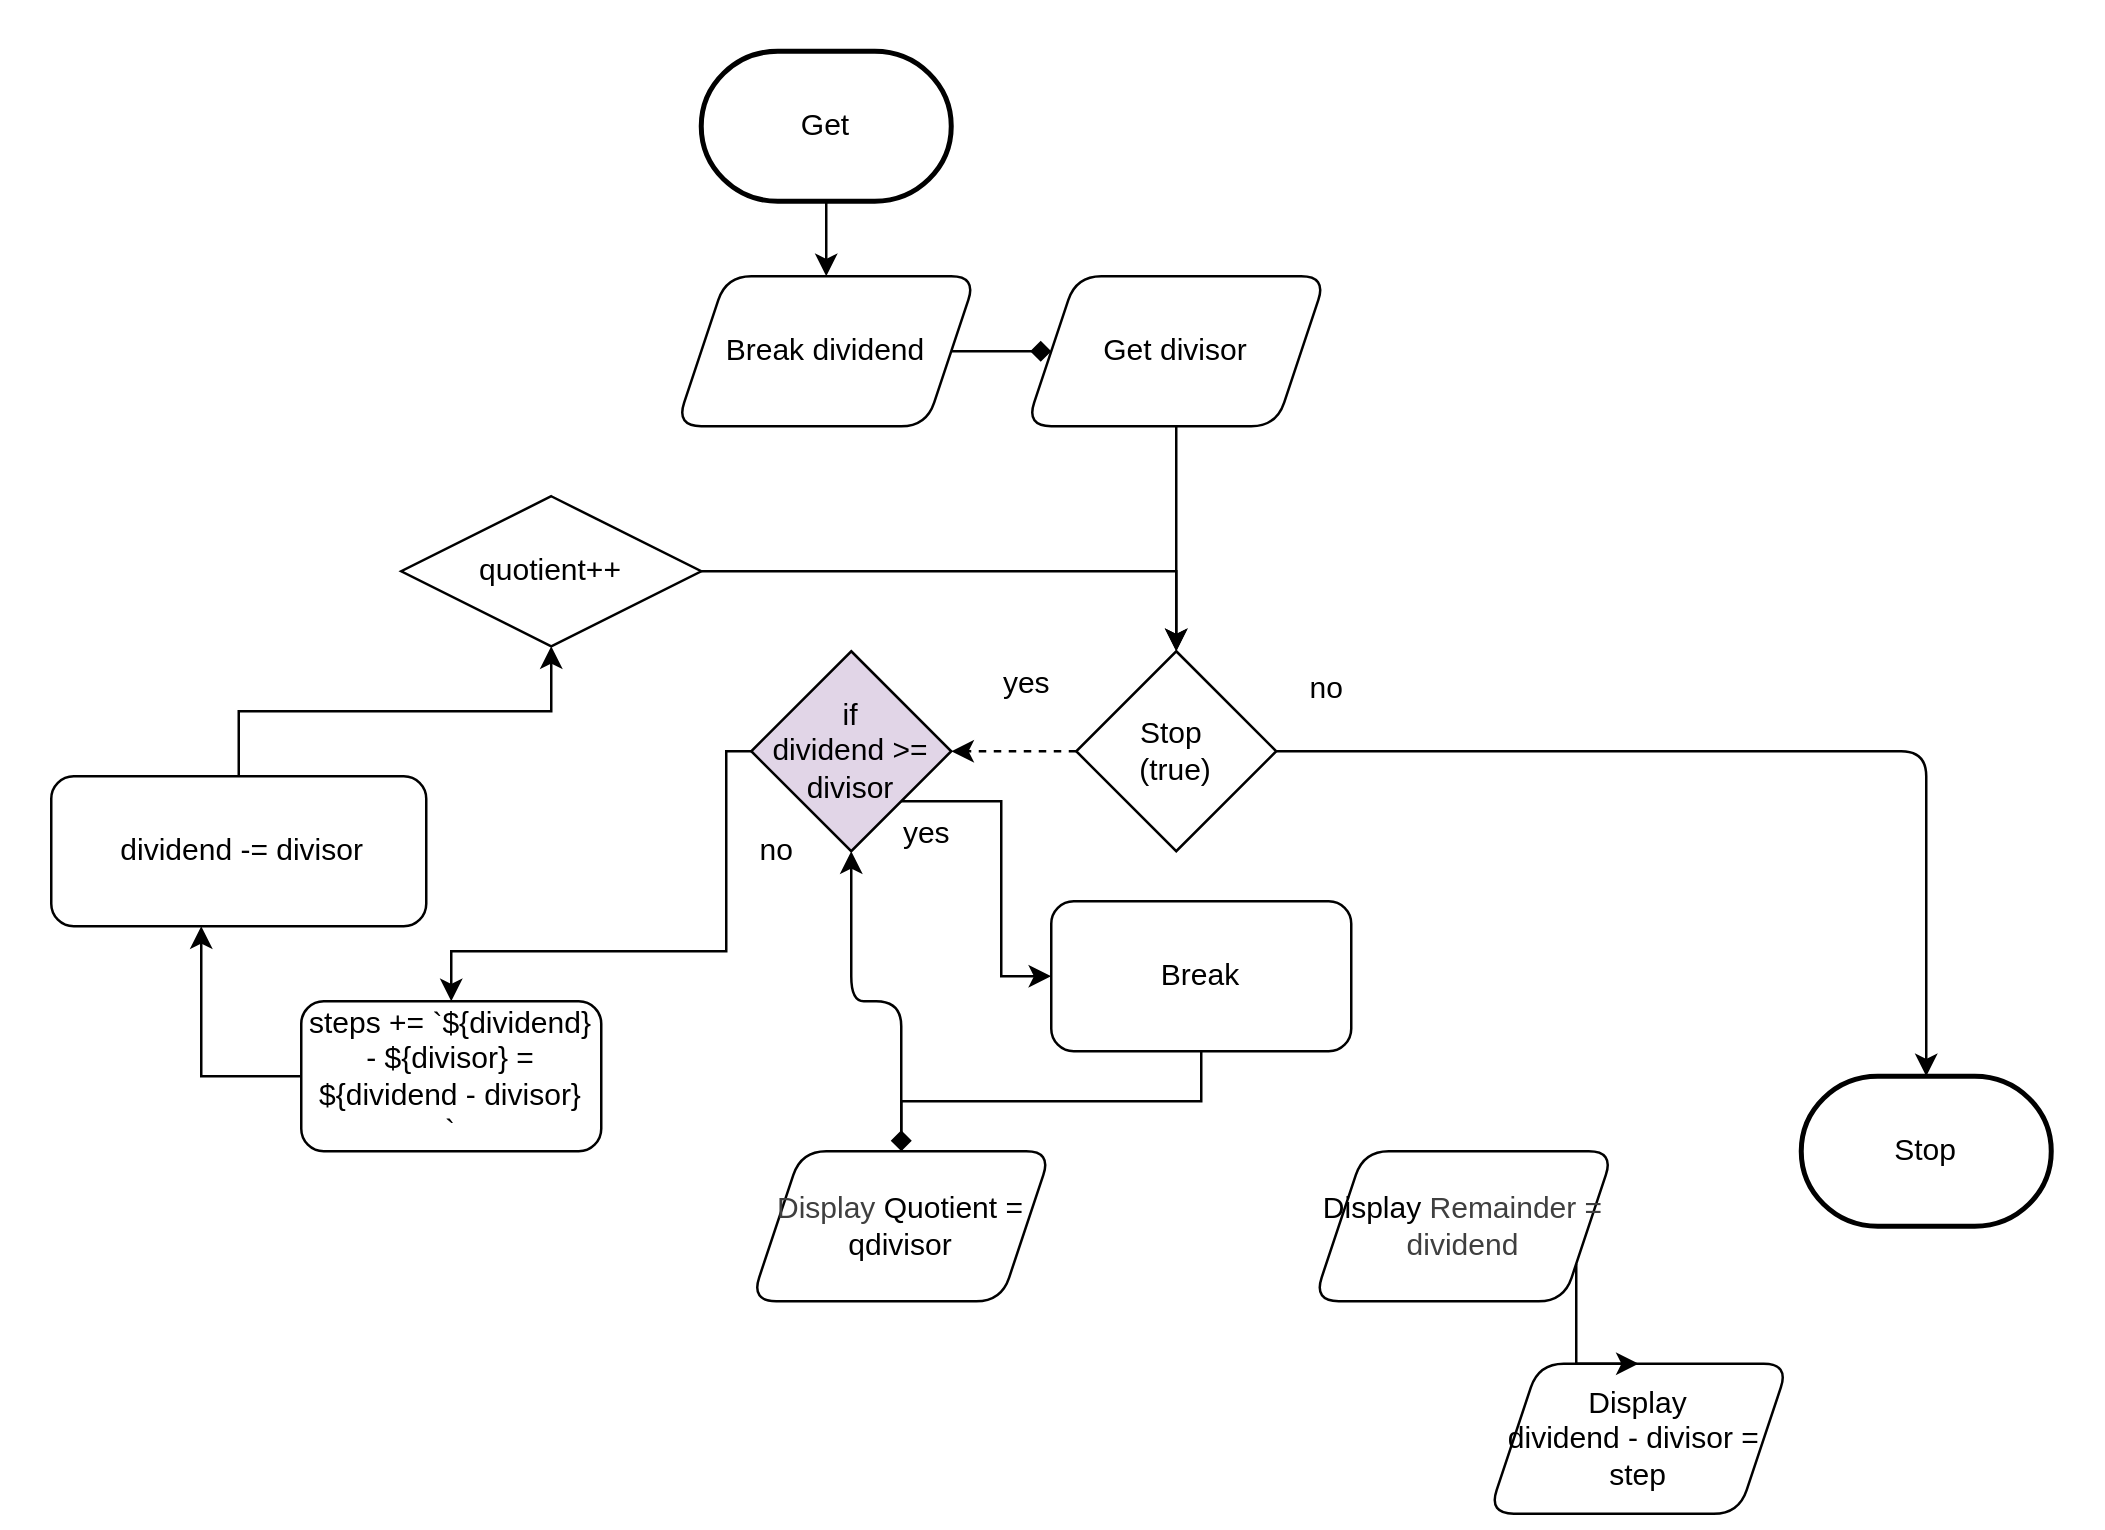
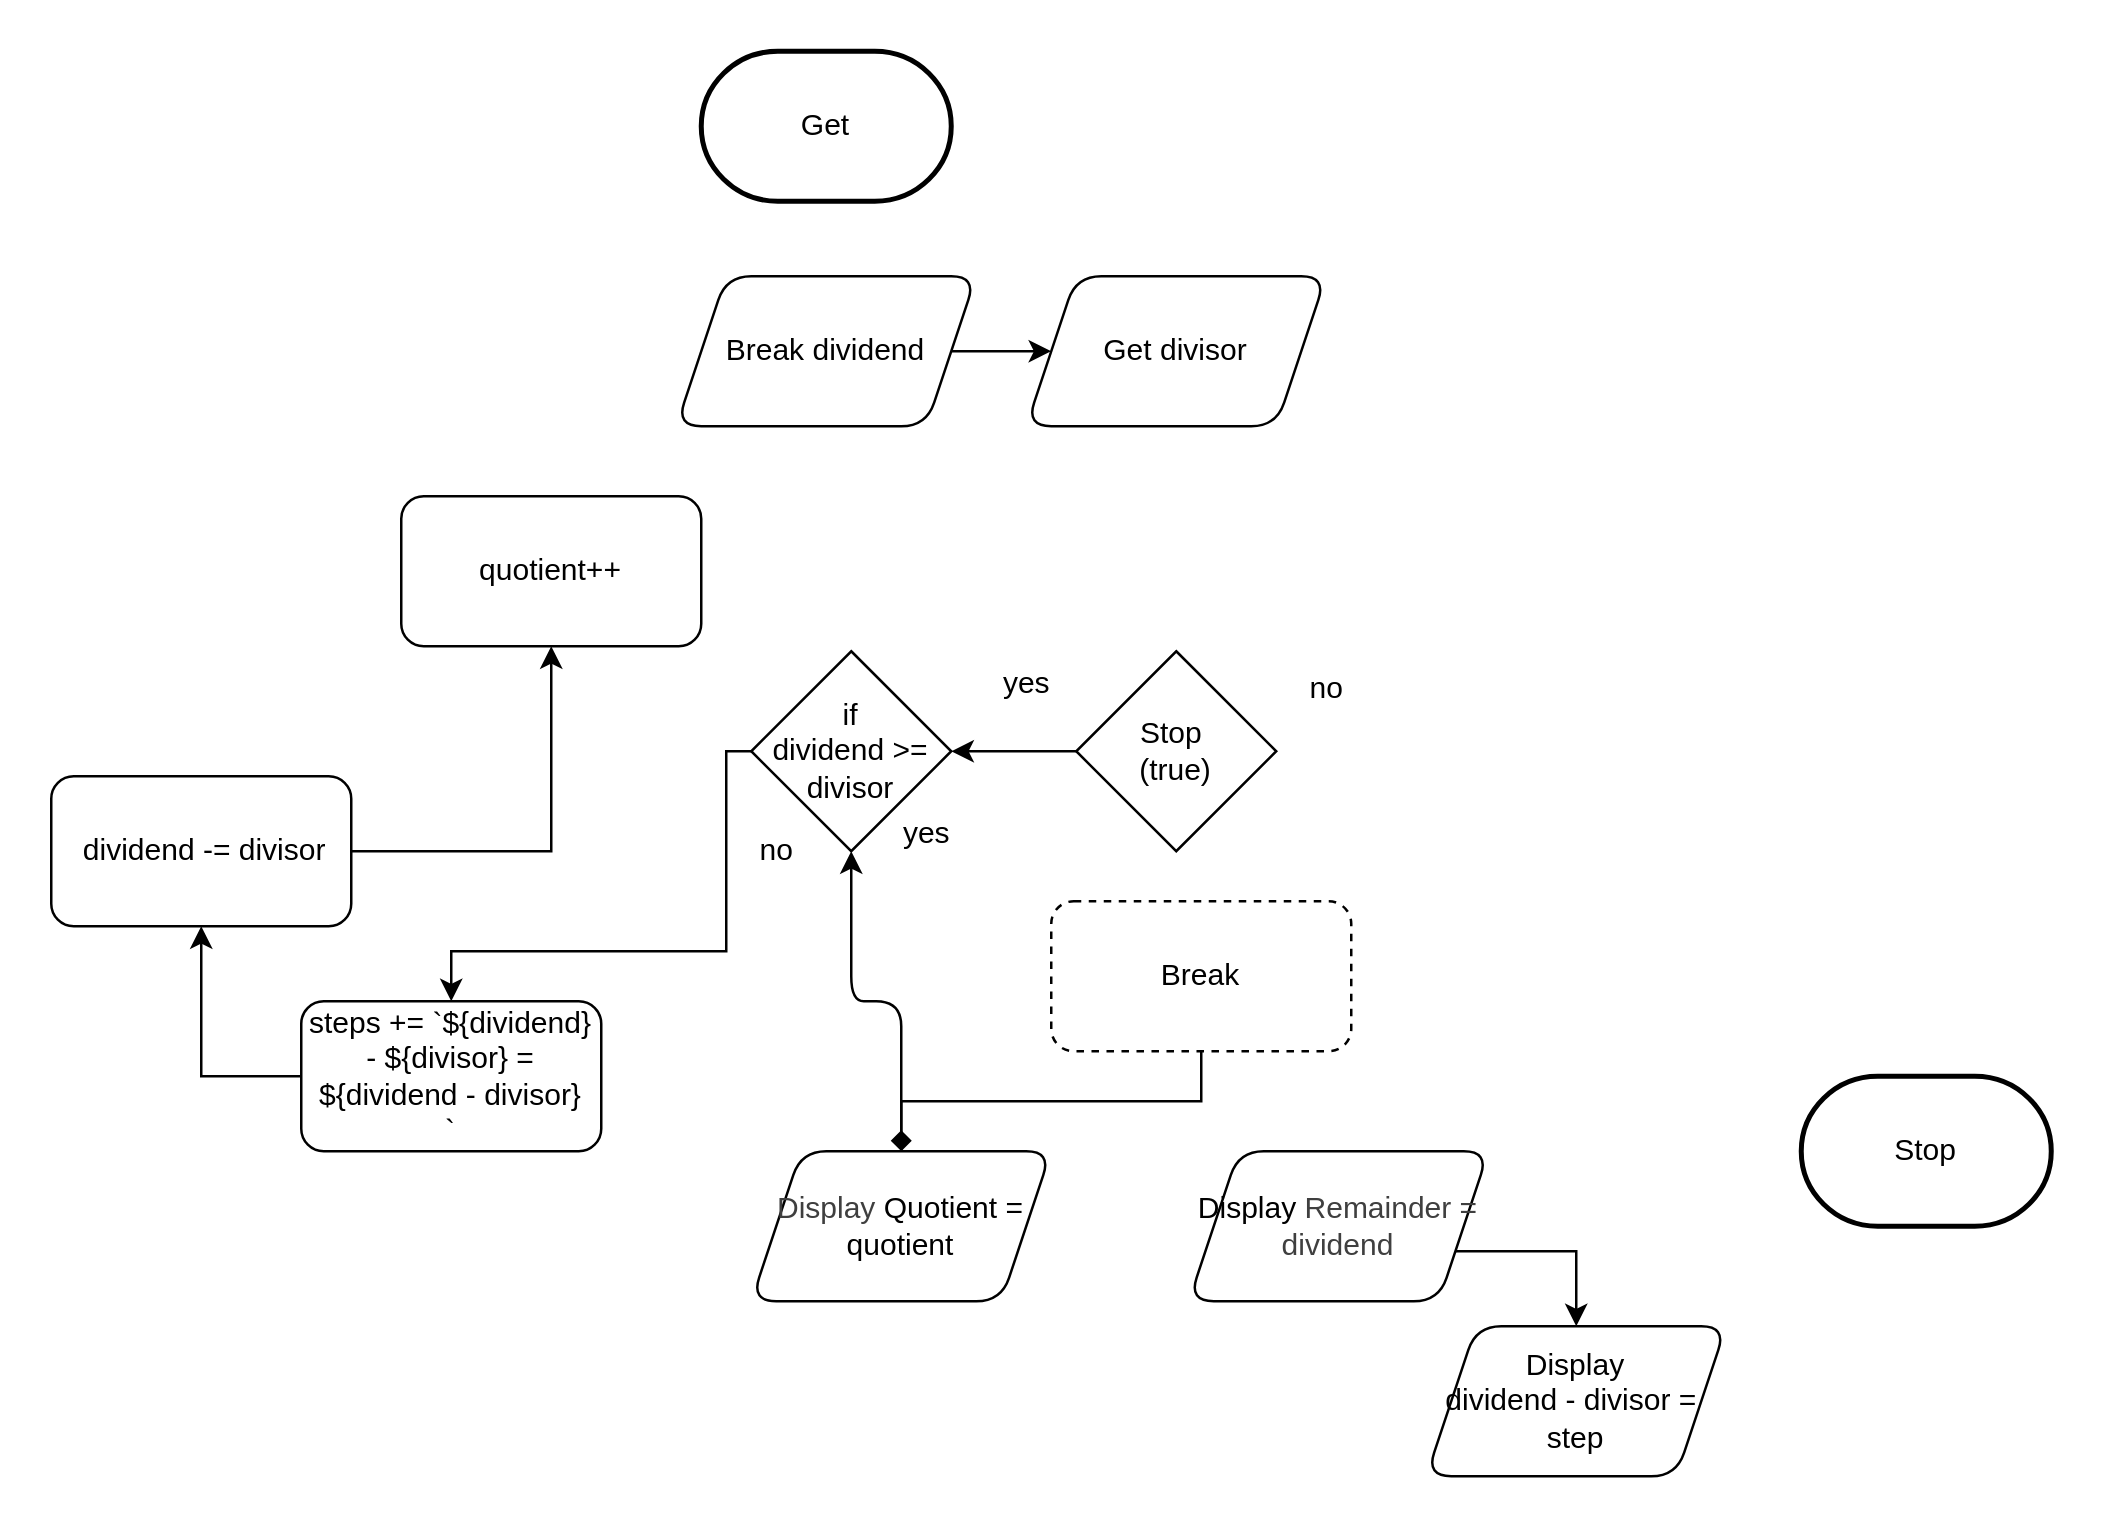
- <mxCell id="2" value="" style="edgeStyle=orthogonalEdgeStyle;html=1;" edge="1" parent="1" source="3" target="6"><mxGeometry relative="1" as="geometry" /></mxCell>
- <mxCell id="5" value="" style="edgeStyle=orthogonalEdgeStyle;html=1;endArrow=diamond;" edge="1" parent="1" source="6" target="8"><mxGeometry relative="1" as="geometry" /></mxCell>
+ <mxCell id="5" value="" style="edgeStyle=orthogonalEdgeStyle;html=1;" edge="1" parent="1" source="6" target="8"><mxGeometry relative="1" as="geometry" /></mxCell>
- <mxCell id="7" value="" style="edgeStyle=orthogonalEdgeStyle;html=1;" edge="1" parent="1" source="8" target="10"><mxGeometry relative="1" as="geometry" /></mxCell>
- <mxCell id="22" value="&lt;font color=&quot;#000000&quot;&gt;&lt;span style=&quot;font-size: 12px;&quot;&gt;quotient++&lt;/span&gt;&lt;/font&gt;" style="rhombus;whiteSpace=wrap;html=1;" vertex="1" parent="1"><mxGeometry x="160" y="198" width="120" height="60" as="geometry" /></mxCell>
+ <mxCell id="22" value="&lt;font color=&quot;#000000&quot;&gt;&lt;span style=&quot;font-size: 12px;&quot;&gt;quotient++&lt;/span&gt;&lt;/font&gt;" style="rounded=1;whiteSpace=wrap;html=1;" vertex="1" parent="1"><mxGeometry x="160" y="198" width="120" height="60" as="geometry" /></mxCell>
- <mxCell id="21" style="edgeStyle=orthogonalEdgeStyle;html=1;entryX=0.5;entryY=0;entryDx=0;entryDy=0;strokeColor=default;rounded=0;curved=0;" edge="1" parent="1" source="22" target="10"><mxGeometry relative="1" as="geometry" /></mxCell>
- <mxCell id="13" value="if&lt;div&gt;&lt;span style=&quot;font-size: 12px;&quot;&gt;dividend &amp;gt;= divisor&lt;/span&gt;&lt;/div&gt;" style="rhombus;whiteSpace=wrap;html=1;fillColor=#e1d5e7;" vertex="1" parent="1"><mxGeometry x="300" y="260" width="80" height="80" as="geometry" /></mxCell>
+ <mxCell id="13" value="if&lt;div&gt;&lt;span style=&quot;font-size: 12px;&quot;&gt;dividend &amp;gt;= divisor&lt;/span&gt;&lt;/div&gt;" style="rhombus;whiteSpace=wrap;html=1;" vertex="1" parent="1"><mxGeometry x="300" y="260" width="80" height="80" as="geometry" /></mxCell>
- <mxCell id="9" value="" style="edgeStyle=orthogonalEdgeStyle;html=1;dashed=1;" edge="1" parent="1" source="10" target="13"><mxGeometry relative="1" as="geometry" /></mxCell>
+ <mxCell id="9" value="" style="edgeStyle=orthogonalEdgeStyle;html=1;" edge="1" parent="1" source="10" target="13"><mxGeometry relative="1" as="geometry" /></mxCell>
- <mxCell id="14" style="edgeStyle=orthogonalEdgeStyle;html=1;entryX=0.5;entryY=0;entryDx=0;entryDy=0;entryPerimeter=0;" edge="1" parent="1" source="10" target="4"><mxGeometry relative="1" as="geometry" /></mxCell>
- <mxCell id="20" value="&lt;div&gt;&lt;font color=&quot;#000000&quot;&gt;&lt;span style=&quot;font-size: 12px;&quot;&gt;&amp;nbsp;dividend -= divisor&lt;/span&gt;&lt;/font&gt;&lt;/div&gt;" style="rounded=1;whiteSpace=wrap;html=1;" vertex="1" parent="1"><mxGeometry x="20" y="310" width="150" height="60" as="geometry" /></mxCell>
+ <mxCell id="20" value="&lt;div&gt;&lt;font color=&quot;#000000&quot;&gt;&lt;span style=&quot;font-size: 12px;&quot;&gt;&amp;nbsp;dividend -= divisor&lt;/span&gt;&lt;/font&gt;&lt;/div&gt;" style="rounded=1;whiteSpace=wrap;html=1;" vertex="1" parent="1"><mxGeometry x="20" y="310" width="120" height="60" as="geometry" /></mxCell>
- <mxCell id="12" style="edgeStyle=orthogonalEdgeStyle;html=1;exitX=1;exitY=1;exitDx=0;exitDy=0;entryX=0;entryY=0.5;entryDx=0;entryDy=0;rounded=0;curved=0;" edge="1" parent="1" source="13" target="24"><mxGeometry relative="1" as="geometry" /></mxCell>
- <mxCell id="24" value="Break" style="rounded=1;whiteSpace=wrap;html=1;" vertex="1" parent="1"><mxGeometry x="420" y="360" width="120" height="60" as="geometry" /></mxCell>
+ <mxCell id="24" value="Break" style="rounded=1;whiteSpace=wrap;html=1;dashed=1;" vertex="1" parent="1"><mxGeometry x="420" y="360" width="120" height="60" as="geometry" /></mxCell>
- <mxCell id="29" value="&lt;font color=&quot;#000000&quot;&gt;&lt;span style=&quot;color: rgb(63, 63, 63);&quot;&gt;Display&amp;nbsp;&lt;/span&gt;&lt;span style=&quot;font-size: 12px;&quot;&gt;Quotient = q&lt;/span&gt;&lt;/font&gt;&lt;span style=&quot;font-size: 12px;&quot;&gt;divisor&lt;/span&gt;" style="shape=parallelogram;perimeter=parallelogramPerimeter;whiteSpace=wrap;html=1;fixedSize=1;rounded=1;" vertex="1" parent="1"><mxGeometry x="300" y="460" width="120" height="60" as="geometry" /></mxCell>
+ <mxCell id="29" value="&lt;font color=&quot;#000000&quot;&gt;&lt;span style=&quot;color: rgb(63, 63, 63);&quot;&gt;Display&amp;nbsp;&lt;/span&gt;&lt;span style=&quot;font-size: 12px;&quot;&gt;Quotient = q&lt;/span&gt;&lt;/font&gt;&lt;span style=&quot;font-size: 12px;&quot;&gt;uotient&lt;/span&gt;" style="shape=parallelogram;perimeter=parallelogramPerimeter;whiteSpace=wrap;html=1;fixedSize=1;rounded=1;" vertex="1" parent="1"><mxGeometry x="300" y="460" width="120" height="60" as="geometry" /></mxCell>
- <mxCell id="31" value="&lt;div&gt;&lt;font color=&quot;#000000&quot;&gt;&lt;span style=&quot;font-size: 12px;&quot;&gt;Display &lt;/span&gt;&lt;/font&gt;&lt;span style=&quot;color: rgb(63, 63, 63); background-color: transparent;&quot;&gt;Remainder = dividend&lt;/span&gt;&lt;/div&gt;" style="shape=parallelogram;perimeter=parallelogramPerimeter;whiteSpace=wrap;html=1;fixedSize=1;rounded=1;" vertex="1" parent="1"><mxGeometry x="525" y="460" width="120" height="60" as="geometry" /></mxCell>
+ <mxCell id="31" value="&lt;div&gt;&lt;font color=&quot;#000000&quot;&gt;&lt;span style=&quot;font-size: 12px;&quot;&gt;Display &lt;/span&gt;&lt;/font&gt;&lt;span style=&quot;color: rgb(63, 63, 63); background-color: transparent;&quot;&gt;Remainder = dividend&lt;/span&gt;&lt;/div&gt;" style="shape=parallelogram;perimeter=parallelogramPerimeter;whiteSpace=wrap;html=1;fixedSize=1;rounded=1;" vertex="1" parent="1"><mxGeometry x="475" y="460" width="120" height="60" as="geometry" /></mxCell>
- <mxCell id="16" value="&lt;div&gt;Display&lt;/div&gt;&lt;font color=&quot;#000000&quot;&gt;&lt;span style=&quot;font-size: 12px;&quot;&gt;dividend - divisor =&amp;nbsp; step&lt;/span&gt;&lt;/font&gt;" style="shape=parallelogram;perimeter=parallelogramPerimeter;whiteSpace=wrap;html=1;fixedSize=1;shadow=0;rounded=1;" vertex="1" parent="1"><mxGeometry x="595" y="545" width="120" height="60" as="geometry" /></mxCell>
+ <mxCell id="16" value="&lt;div&gt;Display&lt;/div&gt;&lt;font color=&quot;#000000&quot;&gt;&lt;span style=&quot;font-size: 12px;&quot;&gt;dividend - divisor =&amp;nbsp; step&lt;/span&gt;&lt;/font&gt;" style="shape=parallelogram;perimeter=parallelogramPerimeter;whiteSpace=wrap;html=1;fixedSize=1;shadow=0;rounded=1;" vertex="1" parent="1"><mxGeometry x="570" y="530" width="120" height="60" as="geometry" /></mxCell>
